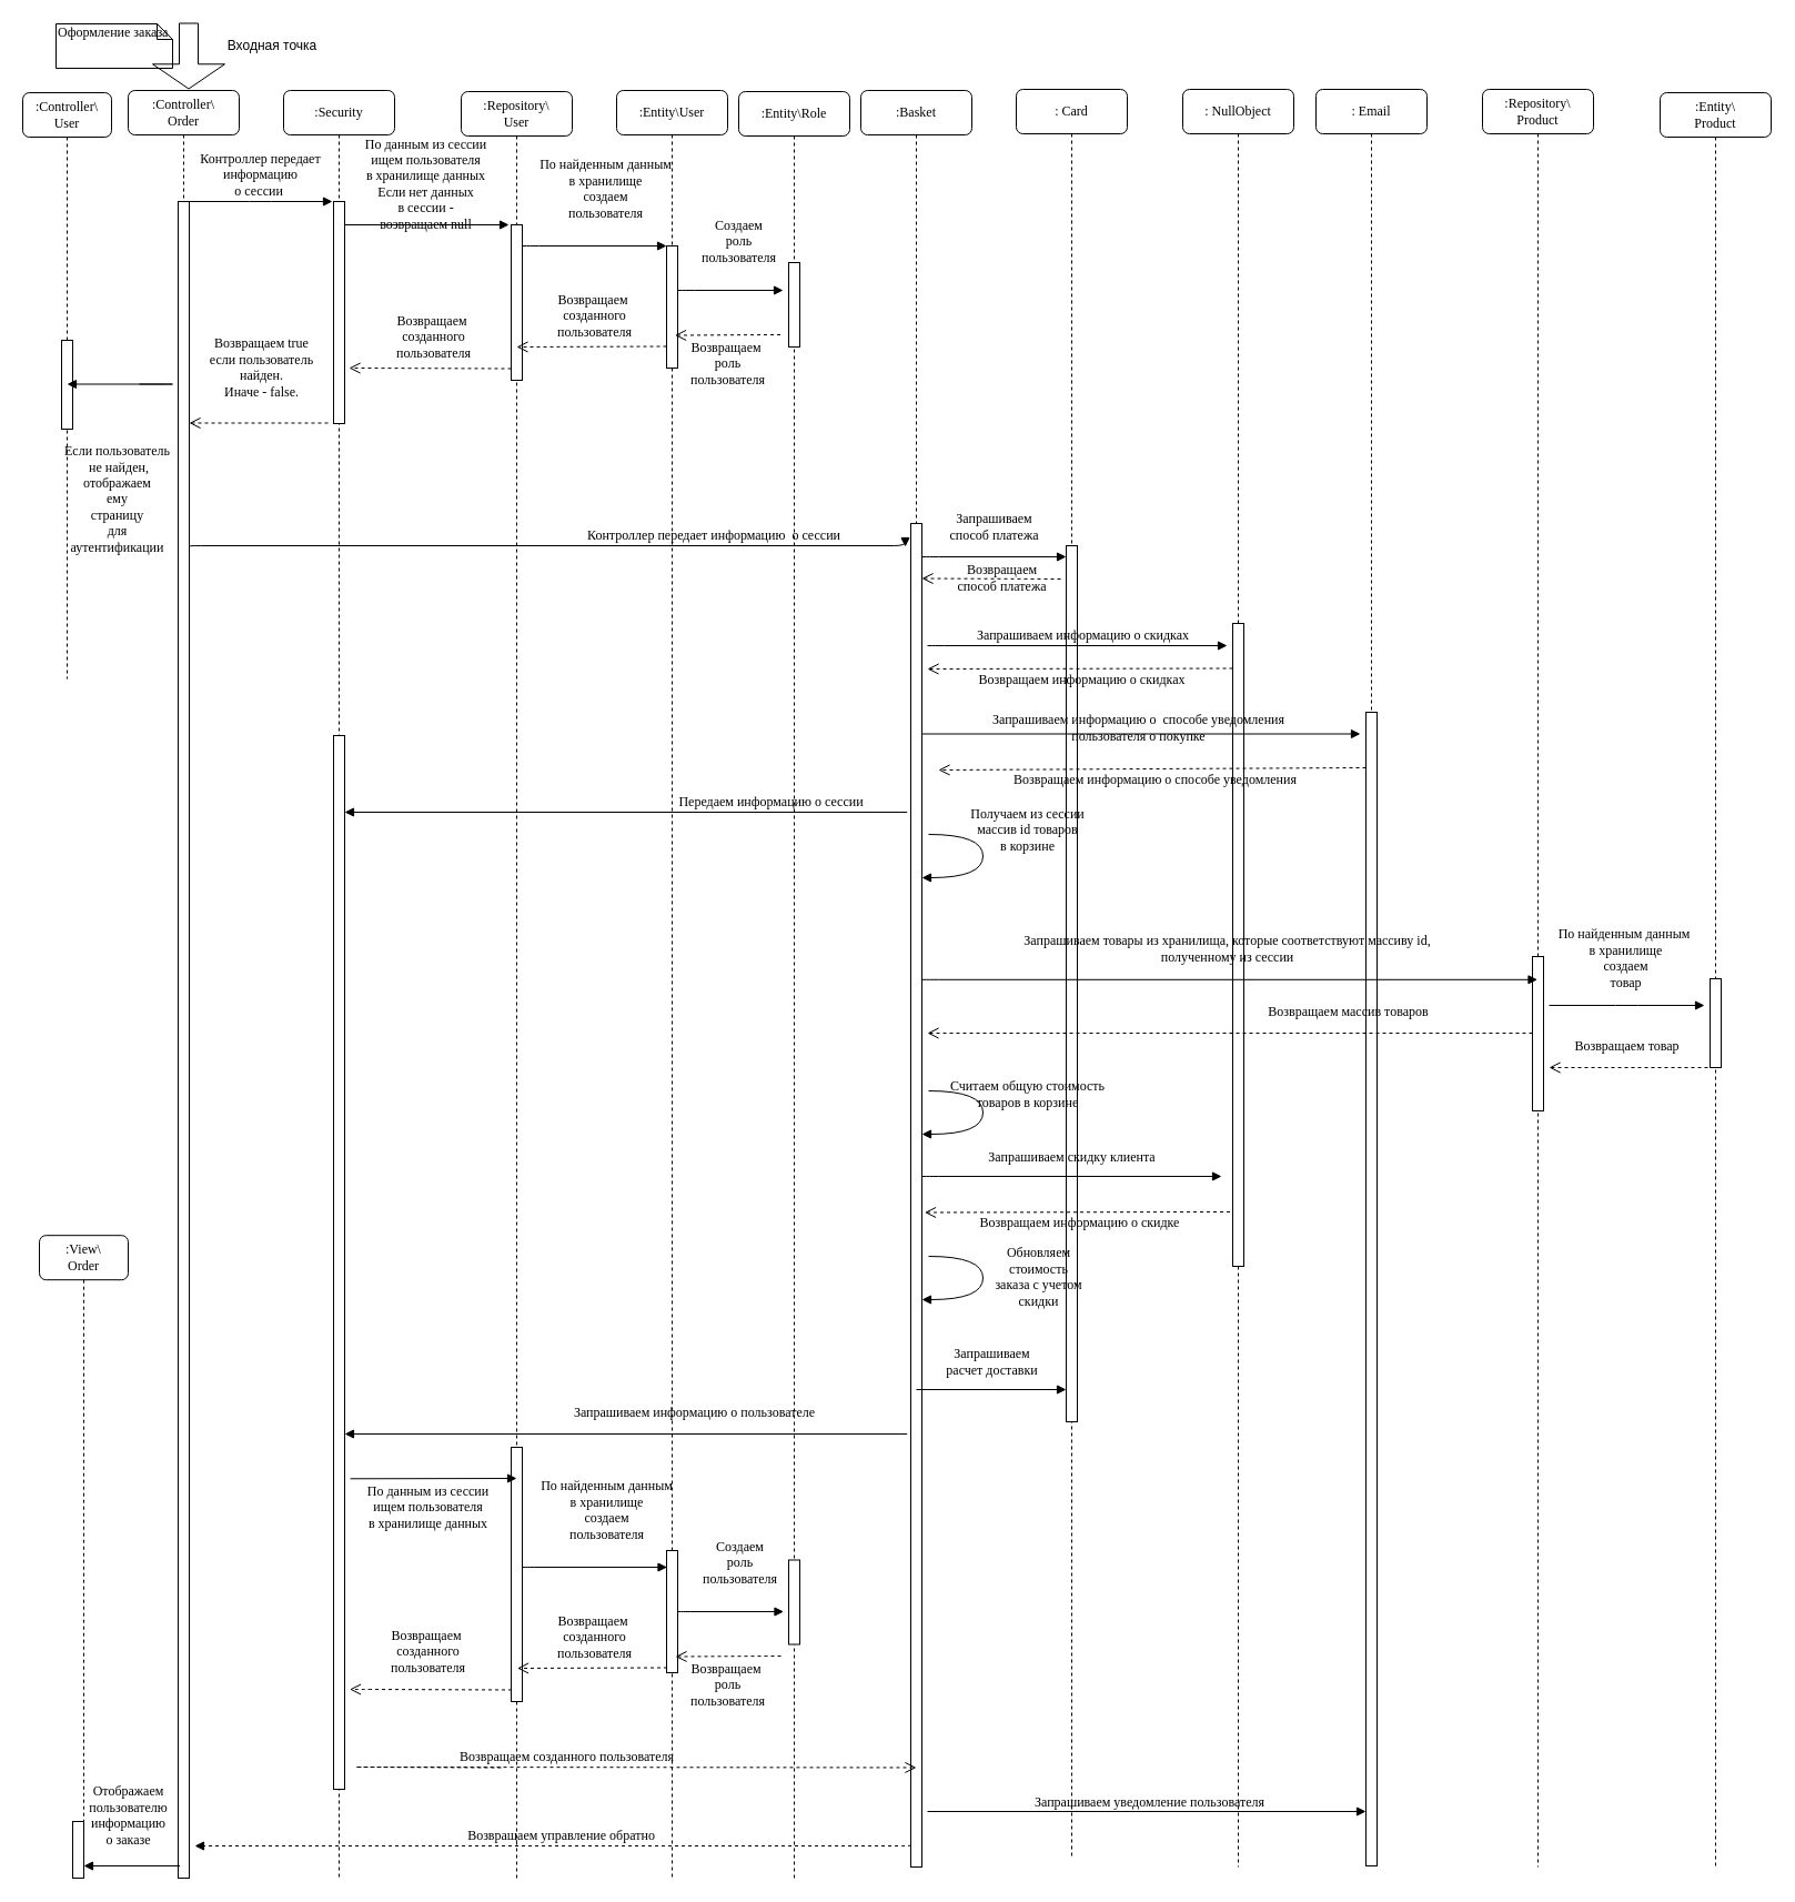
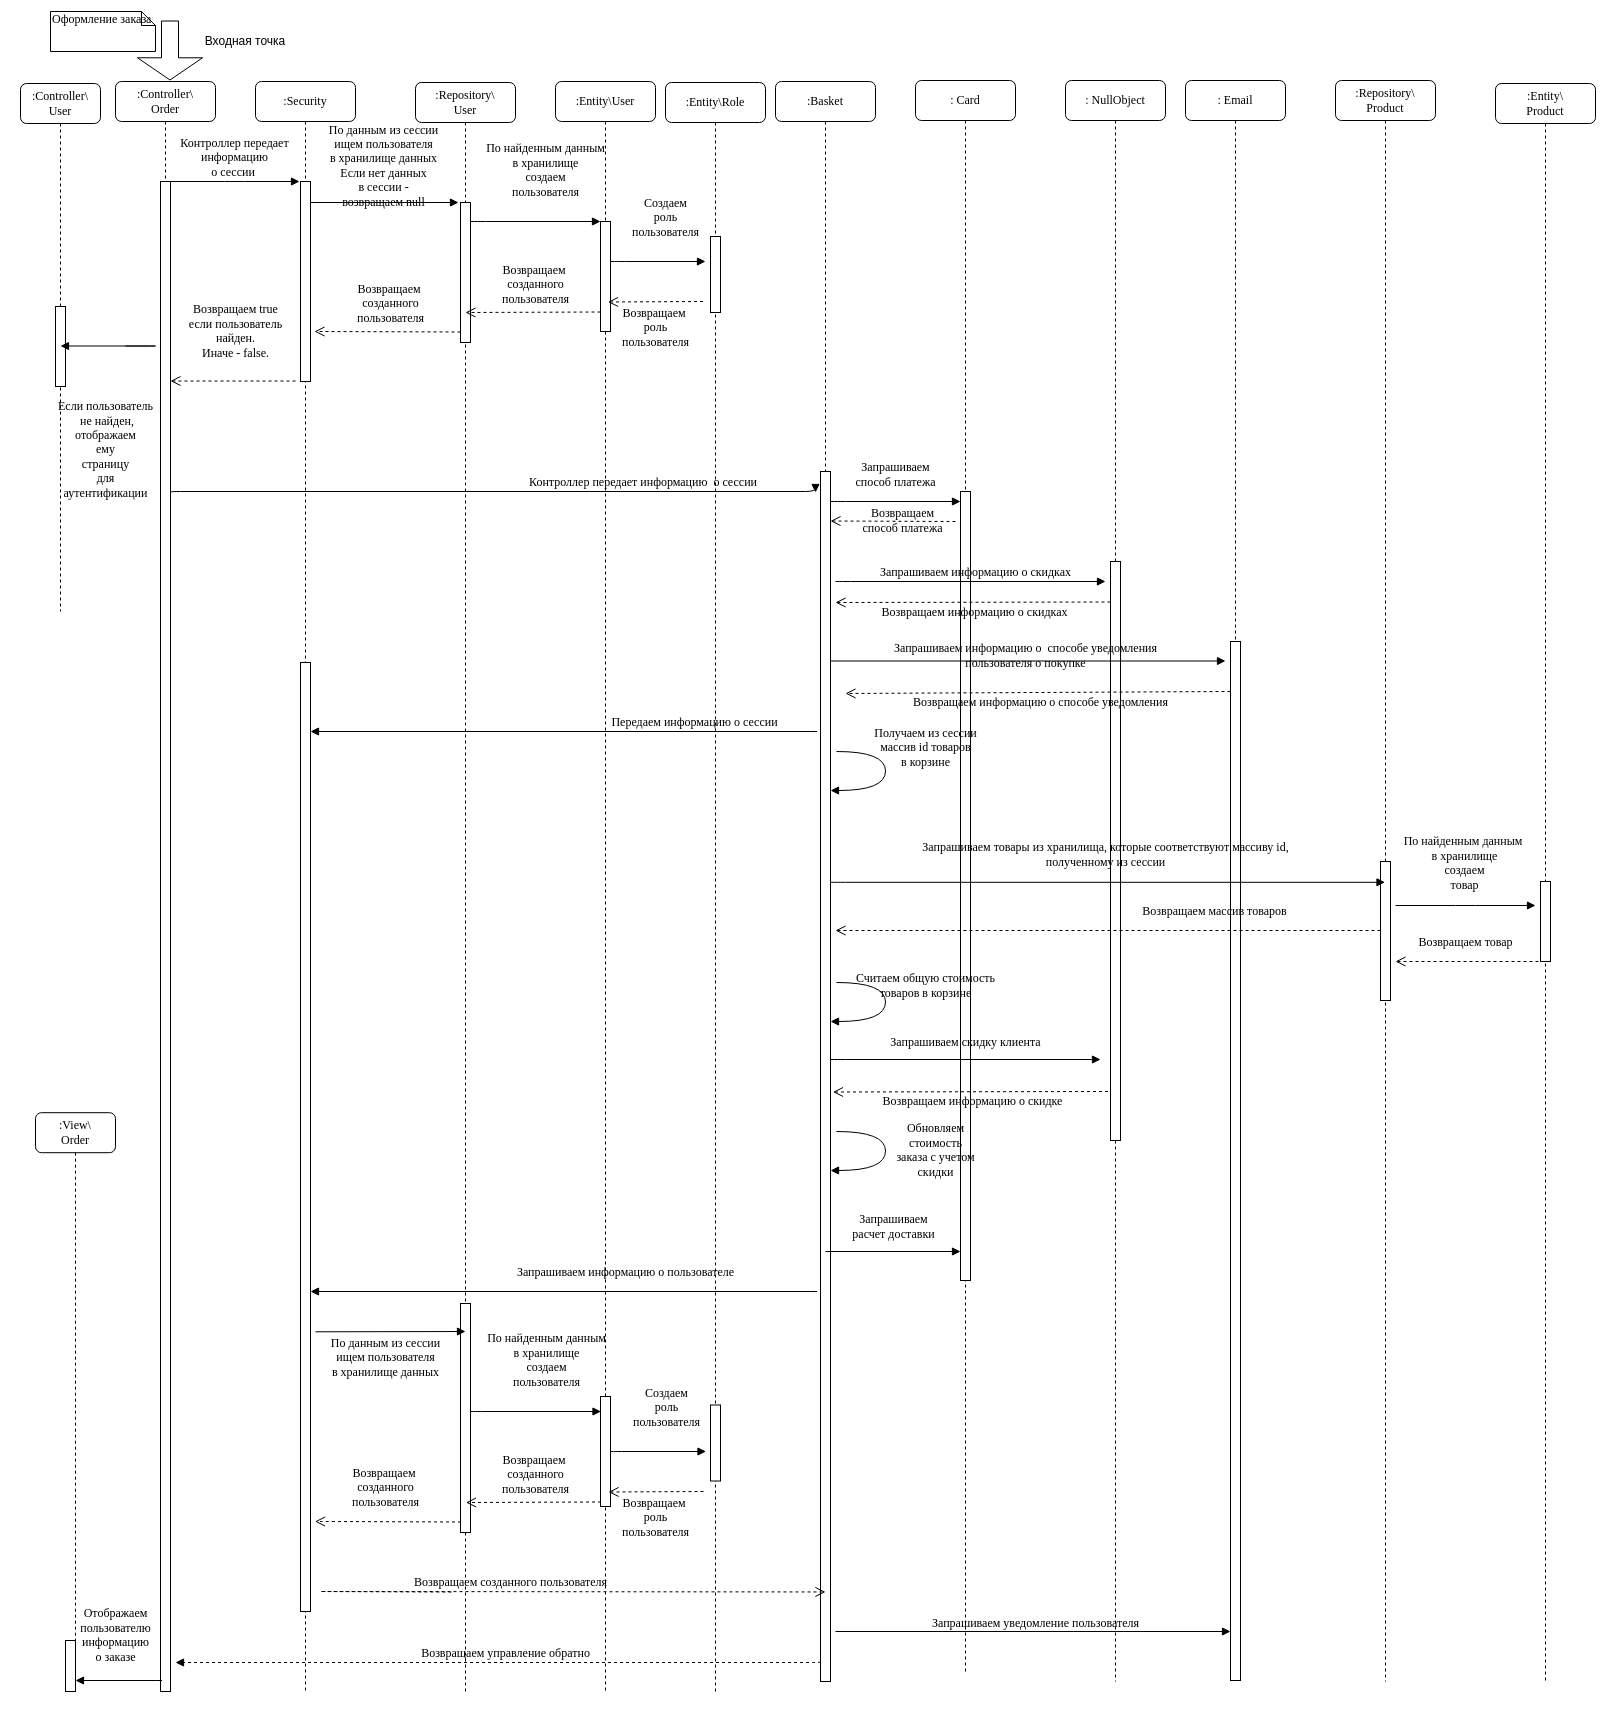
- <mxCell id="15" value="Оформление заказа" style="shape=note;whiteSpace=wrap;html=1;size=14;verticalAlign=top;align=left;spacingTop=-6;rounded=0;shadow=0;comic=0;labelBackgroundColor=none;strokeColor=#000000;strokeWidth=1;fillColor=#FFFFFF;fontFamily=Verdana;fontSize=12;fontColor=#000000;" parent="1" vertex="1"><mxGeometry x="50" y="21" width="105" height="40" as="geometry" /></mxCell>
+ <mxCell id="15" value="Оформление заказа" style="shape=note;whiteSpace=wrap;html=1;size=14;verticalAlign=top;align=left;spacingTop=-6;rounded=0;shadow=0;comic=0;labelBackgroundColor=none;strokeColor=#000000;strokeWidth=1;fillColor=#FFFFFF;fontFamily=Verdana;fontSize=12;fontColor=#000000;" parent="1" vertex="1"><mxGeometry x="50" y="11" width="105" height="40" as="geometry" /></mxCell>
